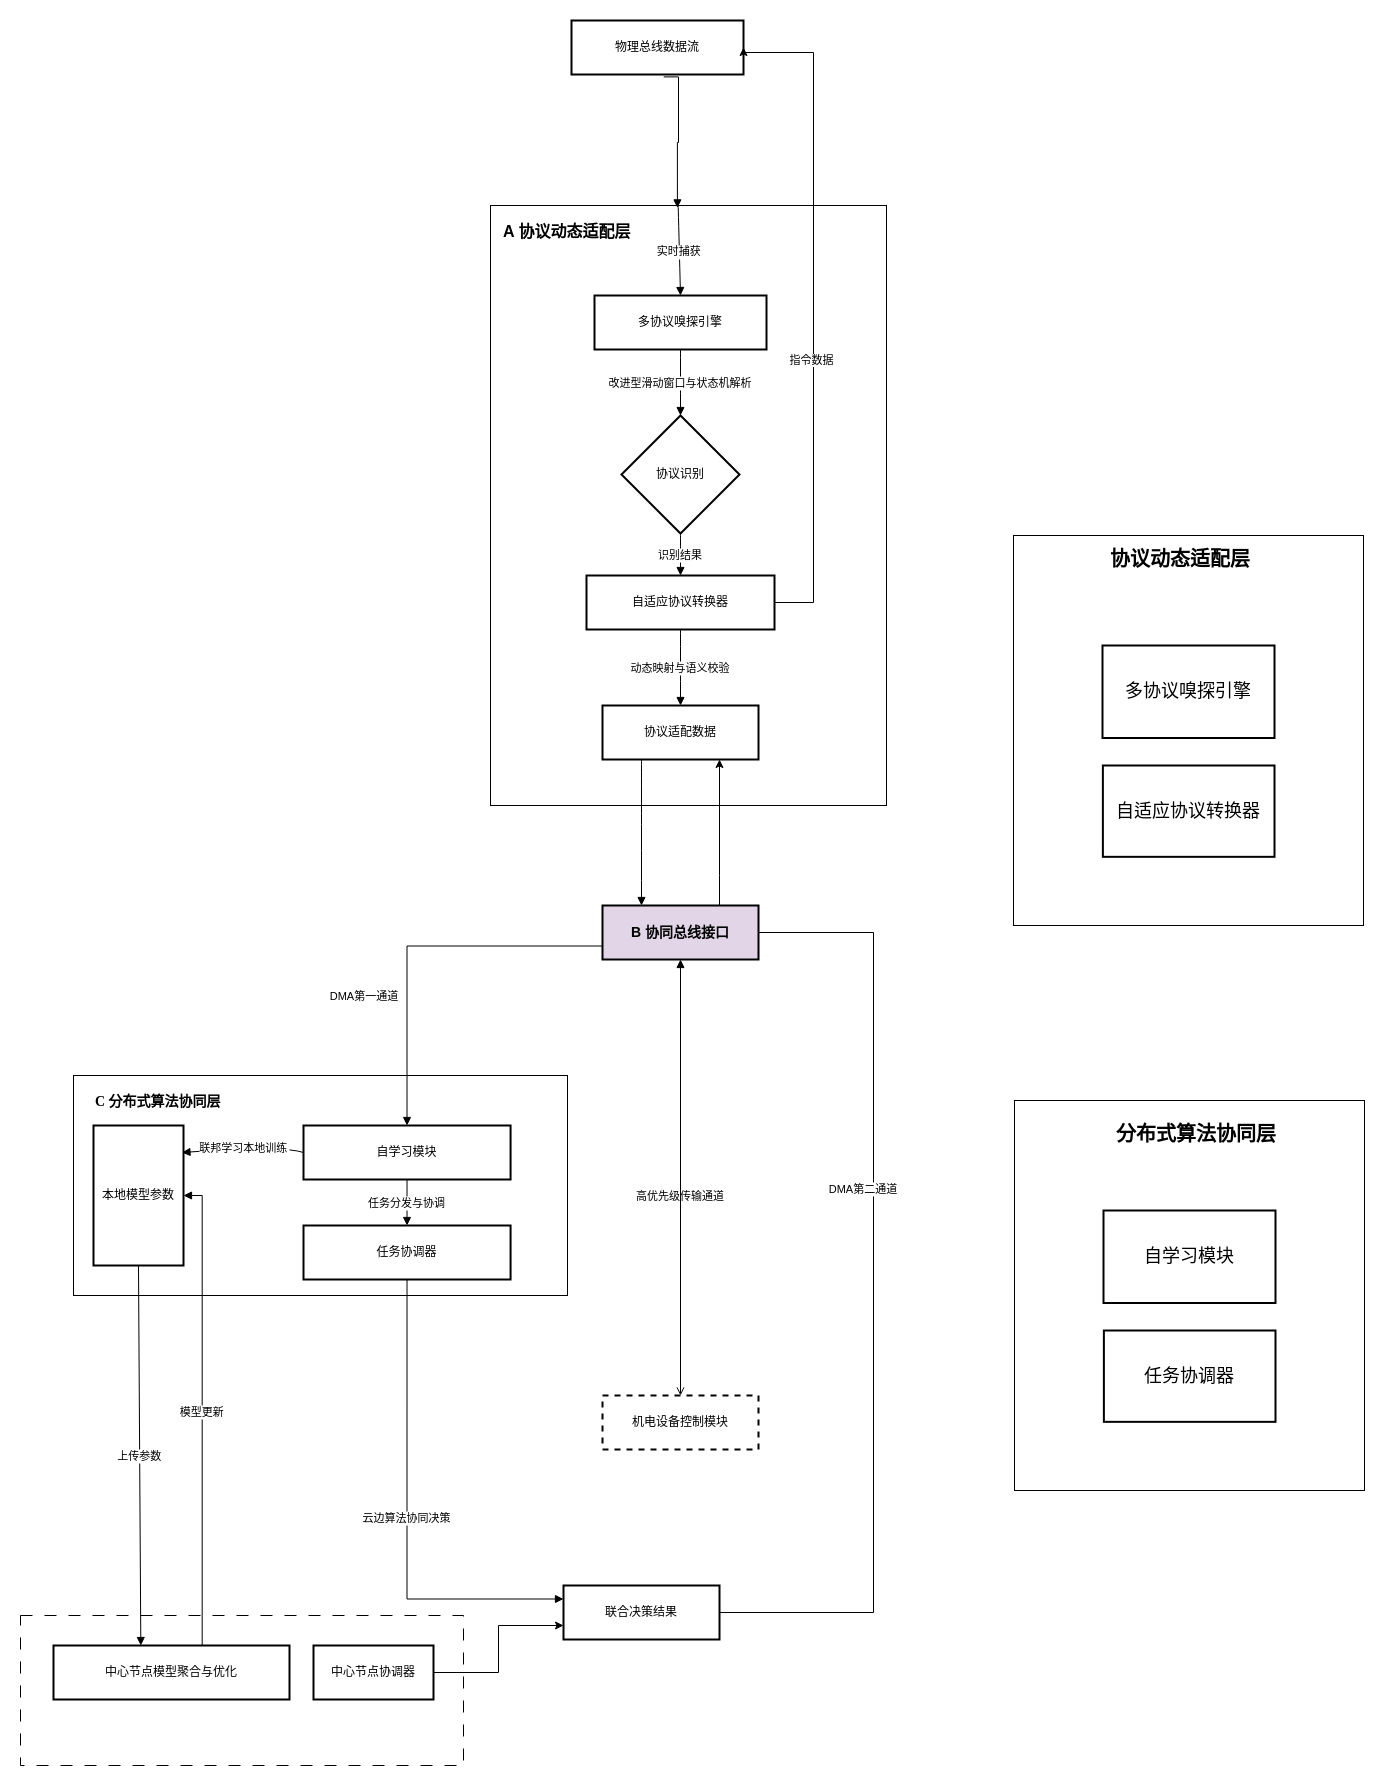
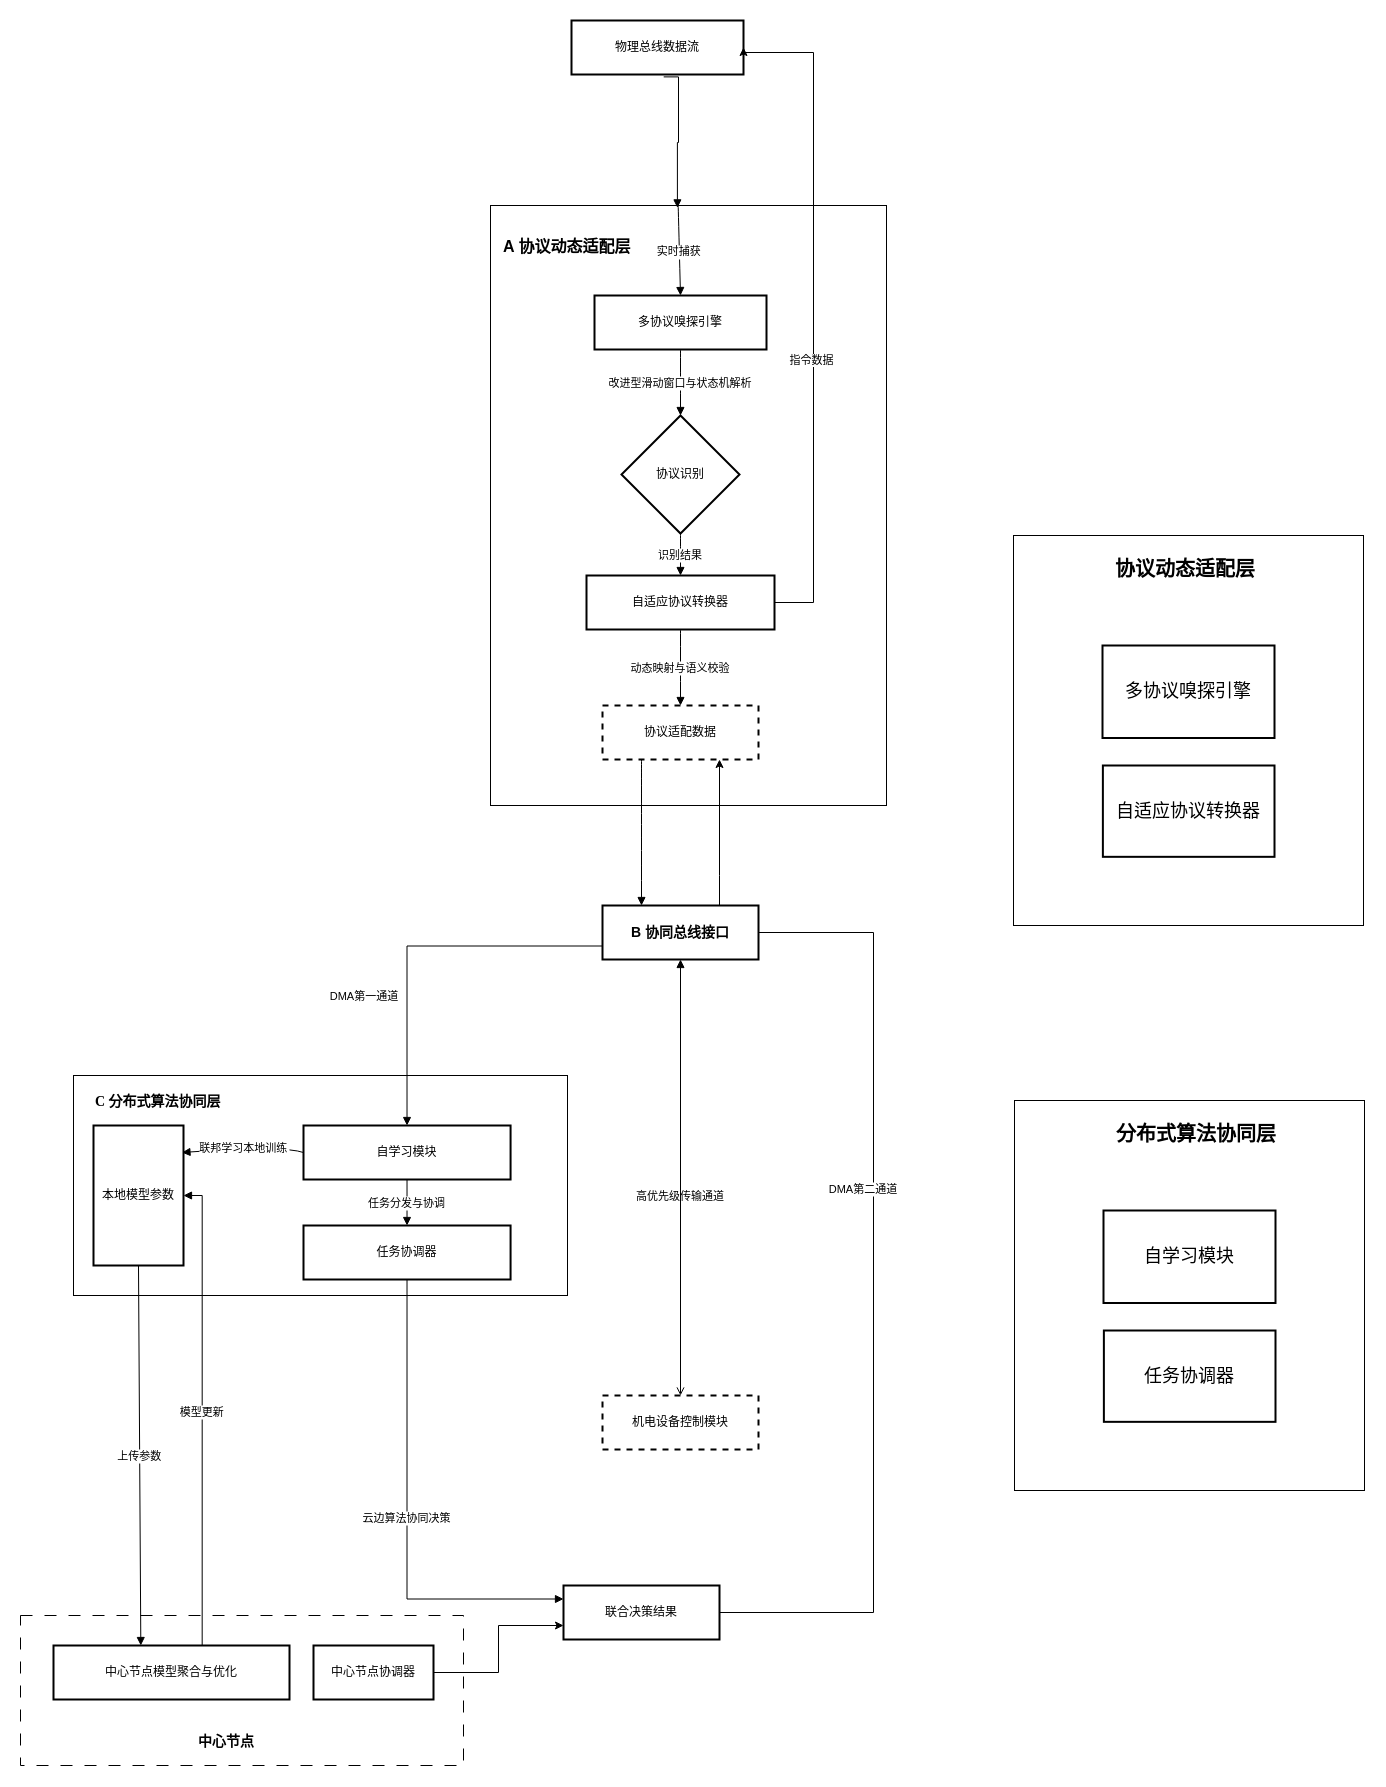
- <mxCell id="5" value="&lt;span style=&quot;font-family: Helvetica; font-style: normal; font-variant-ligatures: normal; font-variant-caps: normal; letter-spacing: normal; orphans: 2; text-align: center; text-indent: 0px; text-transform: none; widows: 2; word-spacing: 0px; -webkit-text-stroke-width: 0px; white-space: normal; text-decoration-thickness: initial; text-decoration-style: initial; text-decoration-color: initial; float: none; display: inline !important;&quot;&gt;A 协议动态适配层&lt;/span&gt;" style="text;whiteSpace=wrap;html=1;fontColor=default;fontStyle=1;fontSize=16;" parent="3" vertex="1"><mxGeometry x="11" y="10" width="139" height="40" as="geometry" /></mxCell>
+ <mxCell id="5" value="&lt;span style=&quot;font-family: Helvetica; font-style: normal; font-variant-ligatures: normal; font-variant-caps: normal; letter-spacing: normal; orphans: 2; text-align: center; text-indent: 0px; text-transform: none; widows: 2; word-spacing: 0px; -webkit-text-stroke-width: 0px; white-space: normal; text-decoration-thickness: initial; text-decoration-style: initial; text-decoration-color: initial; float: none; display: inline !important;&quot;&gt;A 协议动态适配层&lt;/span&gt;" style="text;whiteSpace=wrap;html=1;fontColor=default;fontStyle=1;fontSize=16;" parent="3" vertex="1"><mxGeometry x="11" y="25" width="139" height="40" as="geometry" /></mxCell>
- <mxCell id="44" value="&lt;span style=&quot;font-family: Helvetica; font-style: normal; font-variant-ligatures: normal; font-variant-caps: normal; letter-spacing: normal; orphans: 2; text-align: center; text-indent: 0px; text-transform: none; widows: 2; word-spacing: 0px; -webkit-text-stroke-width: 0px; white-space: normal; text-decoration-thickness: initial; text-decoration-style: initial; text-decoration-color: initial; float: none; display: inline !important;&quot;&gt;&lt;font style=&quot;font-size: 20px;&quot;&gt;协议动态适配层&lt;/font&gt;&lt;/span&gt;" style="text;whiteSpace=wrap;html=1;fontColor=default;fontStyle=1;fontSize=16;" vertex="1" parent="42"><mxGeometry x="95" y="5" width="190.28" height="26.002" as="geometry" /></mxCell>
+ <mxCell id="44" value="&lt;span style=&quot;font-family: Helvetica; font-style: normal; font-variant-ligatures: normal; font-variant-caps: normal; letter-spacing: normal; orphans: 2; text-align: center; text-indent: 0px; text-transform: none; widows: 2; word-spacing: 0px; -webkit-text-stroke-width: 0px; white-space: normal; text-decoration-thickness: initial; text-decoration-style: initial; text-decoration-color: initial; float: none; display: inline !important;&quot;&gt;&lt;font style=&quot;font-size: 20px;&quot;&gt;协议动态适配层&lt;/font&gt;&lt;/span&gt;" style="text;whiteSpace=wrap;html=1;fontColor=default;fontStyle=1;fontSize=16;" vertex="1" parent="42"><mxGeometry x="100" y="15.0" width="190.28" height="26.002" as="geometry" /></mxCell>
- <mxCell id="19" value="协议适配数据" style="whiteSpace=wrap;strokeWidth=2;" parent="1" vertex="1"><mxGeometry x="602" y="705" width="156" height="54" as="geometry" /></mxCell>
+ <mxCell id="19" value="协议适配数据" style="whiteSpace=wrap;strokeWidth=2;dashed=1;" parent="1" vertex="1"><mxGeometry x="602" y="705" width="156" height="54" as="geometry" /></mxCell>
- <mxCell id="21" value="B 协同总线接口" style="whiteSpace=wrap;strokeWidth=2;fontStyle=1;fontSize=14;fillColor=#e1d5e7;" parent="1" vertex="1"><mxGeometry x="602" y="905" width="156" height="54" as="geometry" /></mxCell>
+ <mxCell id="21" value="B 协同总线接口" style="whiteSpace=wrap;strokeWidth=2;fontStyle=1;fontSize=14;" parent="1" vertex="1"><mxGeometry x="602" y="905" width="156" height="54" as="geometry" /></mxCell>
+ <mxCell id="39" value="&lt;p class=&quot;MsoNormal&quot;&gt;&lt;b style=&quot;mso-bidi-font-weight:normal&quot;&gt;&lt;span dir=&quot;LTR&quot; style=&quot;mso-spacerun:'yes';font-family:'Times New Roman';mso-fareast-font-family:'Google Sans Text';&lt;br/&gt;color:rgb(27,28,29);mso-ansi-font-weight:bold;mso-ansi-font-style:normal;&lt;br/&gt;font-size:12.0pt;&quot;&gt;&lt;font style=&quot;font-size: 14px;&quot; face=&quot;Google Sans Text&quot;&gt;中心节点&lt;/font&gt;&lt;/span&gt;&lt;/b&gt;&lt;/p&gt;" style="text;whiteSpace=wrap;html=1;" parent="1" vertex="1"><mxGeometry x="196" y="1715" width="93" height="40" as="geometry" /></mxCell>
